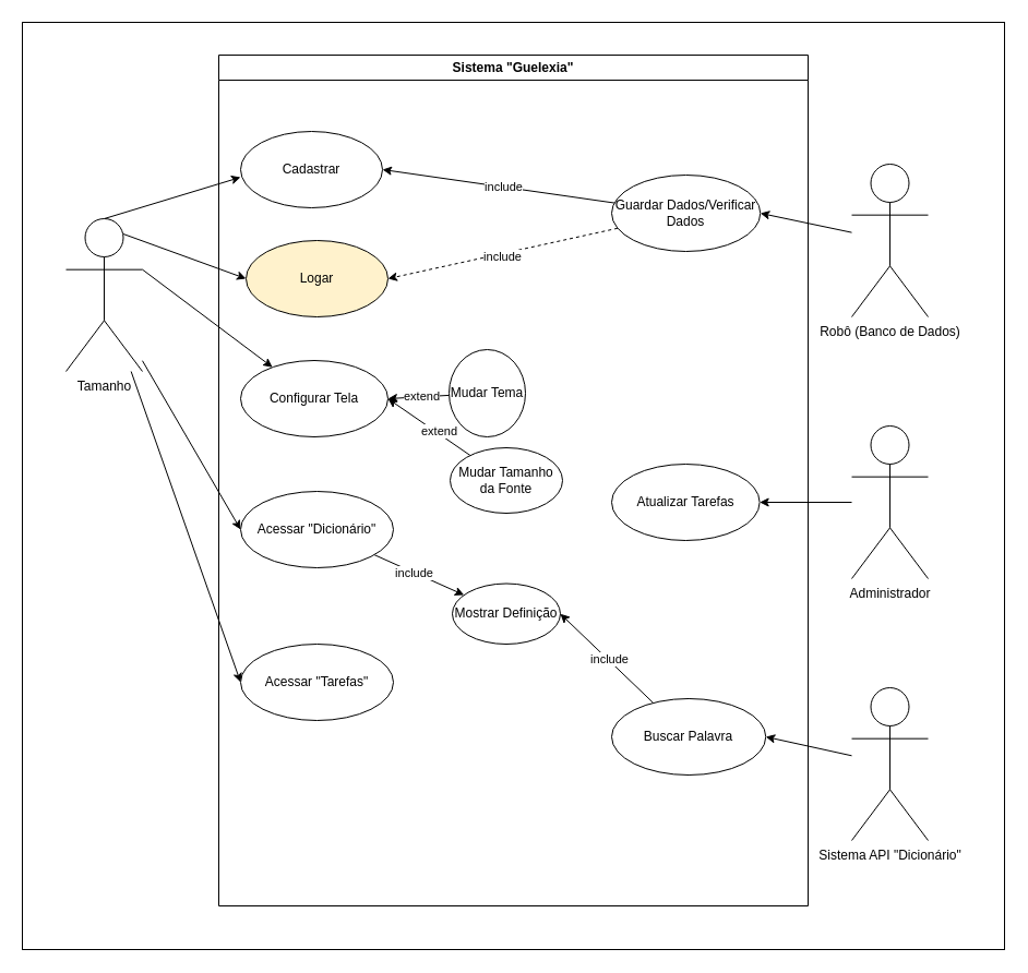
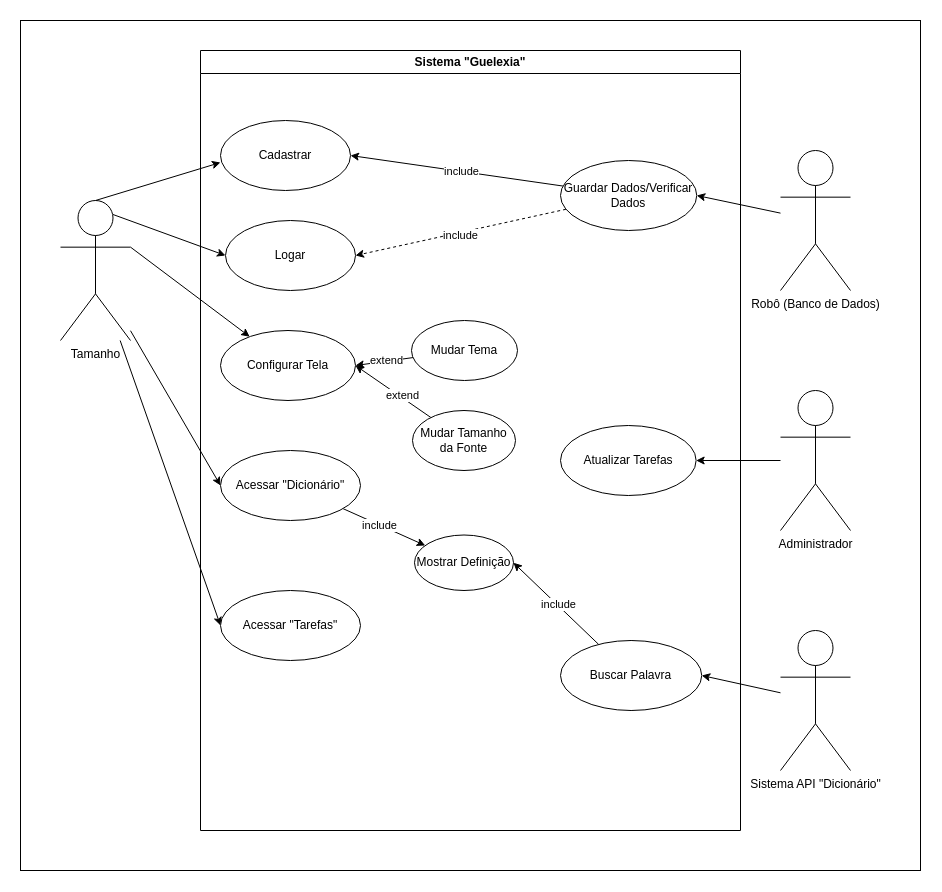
- <mxCell id="12" value="Logar" style="ellipse;whiteSpace=wrap;html=1;fillColor=#fff2cc;" parent="8" vertex="1"><mxGeometry x="25" y="170" width="130" height="70" as="geometry" /></mxCell>
+ <mxCell id="12" value="Logar" style="ellipse;whiteSpace=wrap;html=1;" parent="8" vertex="1"><mxGeometry x="25" y="170" width="130" height="70" as="geometry" /></mxCell>
- <mxCell id="18" value="Mudar Tema" style="ellipse;whiteSpace=wrap;html=1;" parent="8" vertex="1"><mxGeometry x="211" y="270" width="70" height="80" as="geometry" /></mxCell>
+ <mxCell id="18" value="Mudar Tema" style="ellipse;whiteSpace=wrap;html=1;" parent="8" vertex="1"><mxGeometry x="211" y="270" width="106" height="60" as="geometry" /></mxCell>
